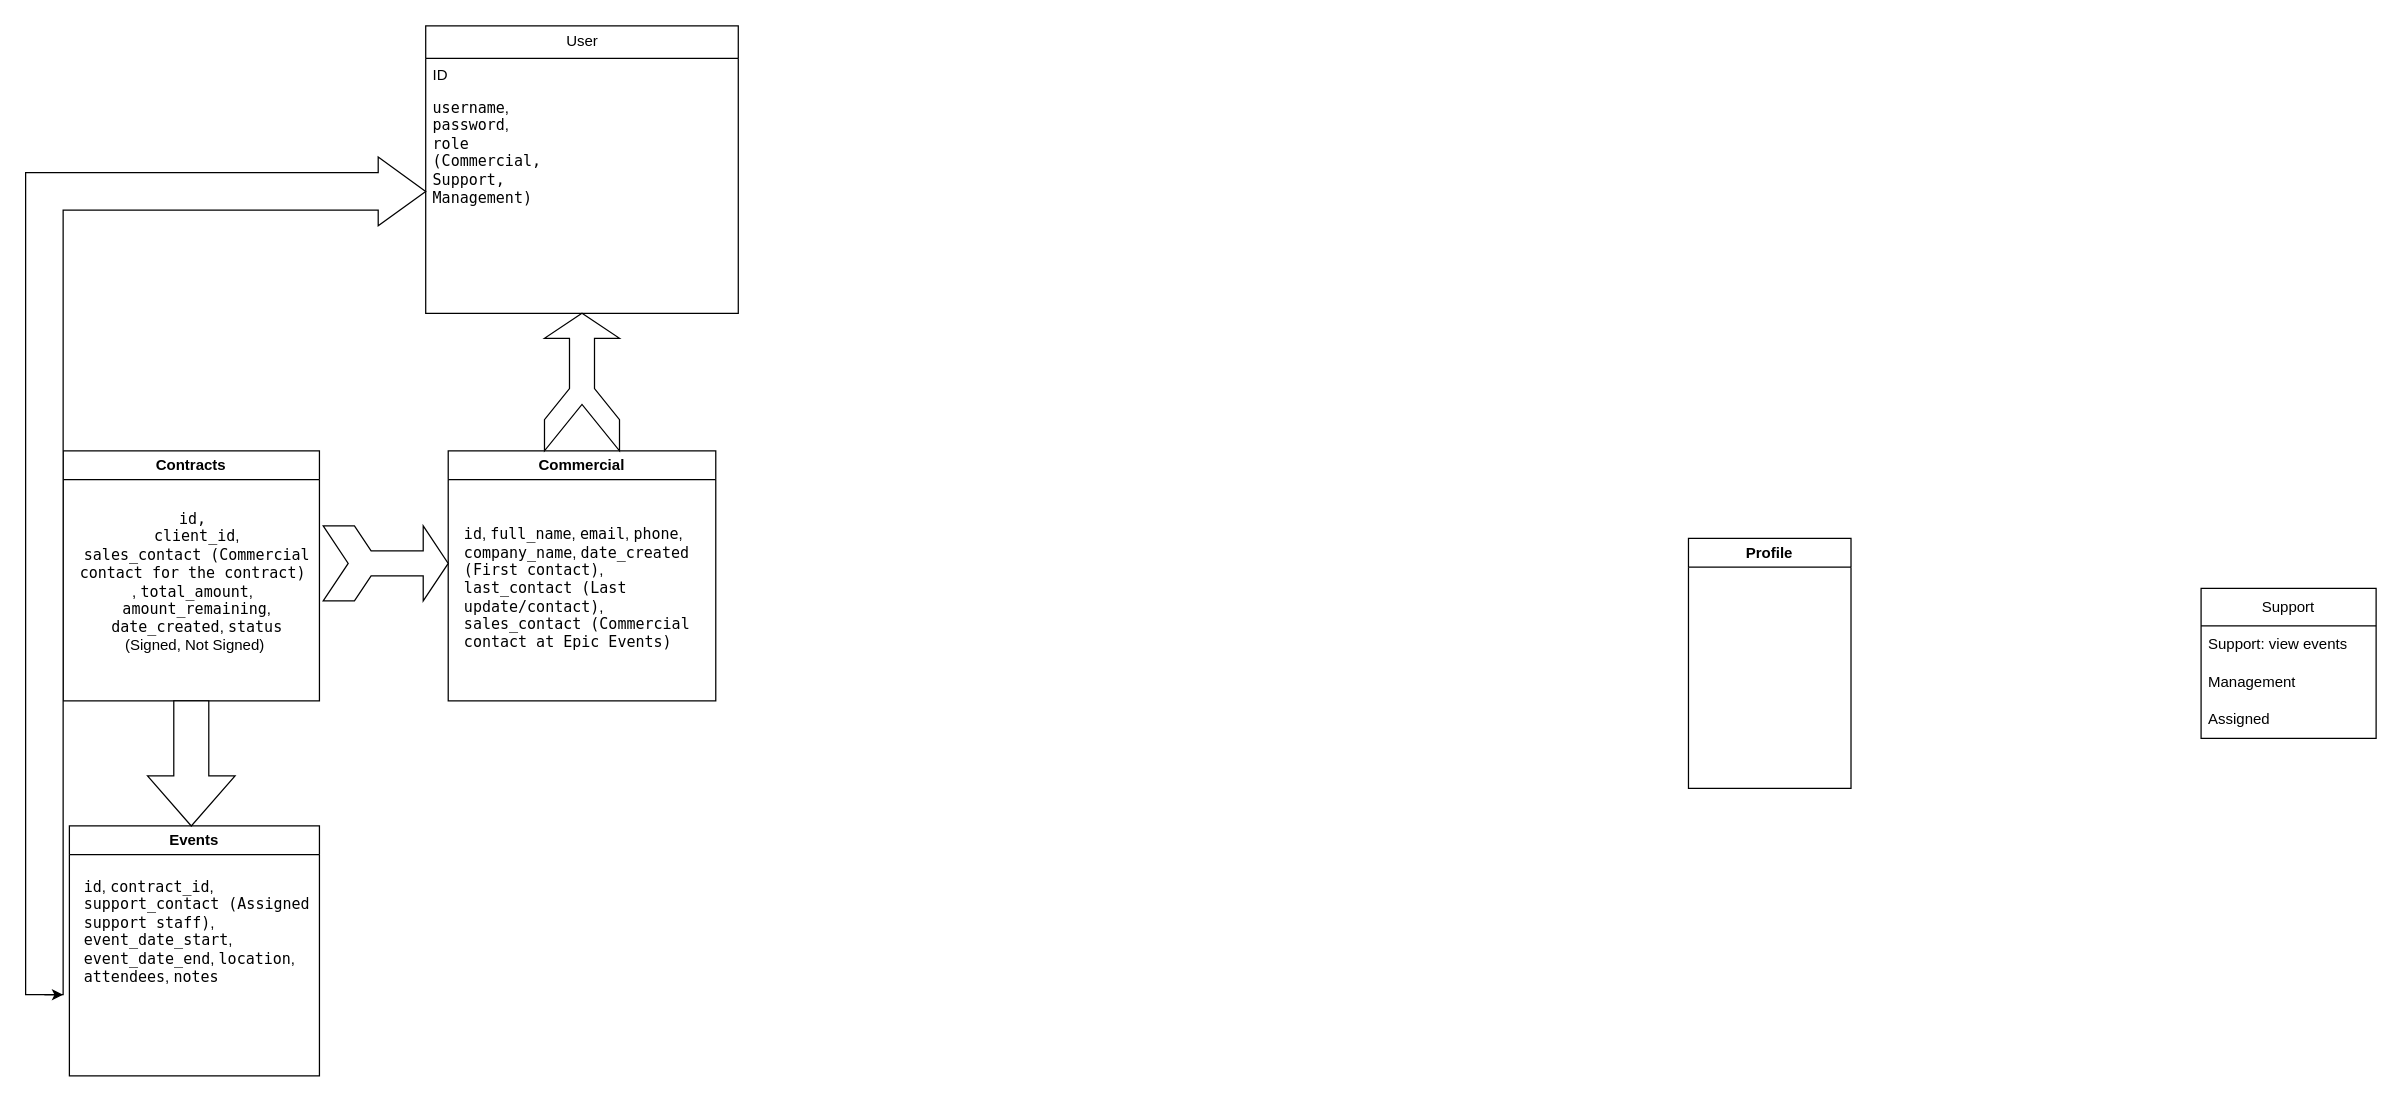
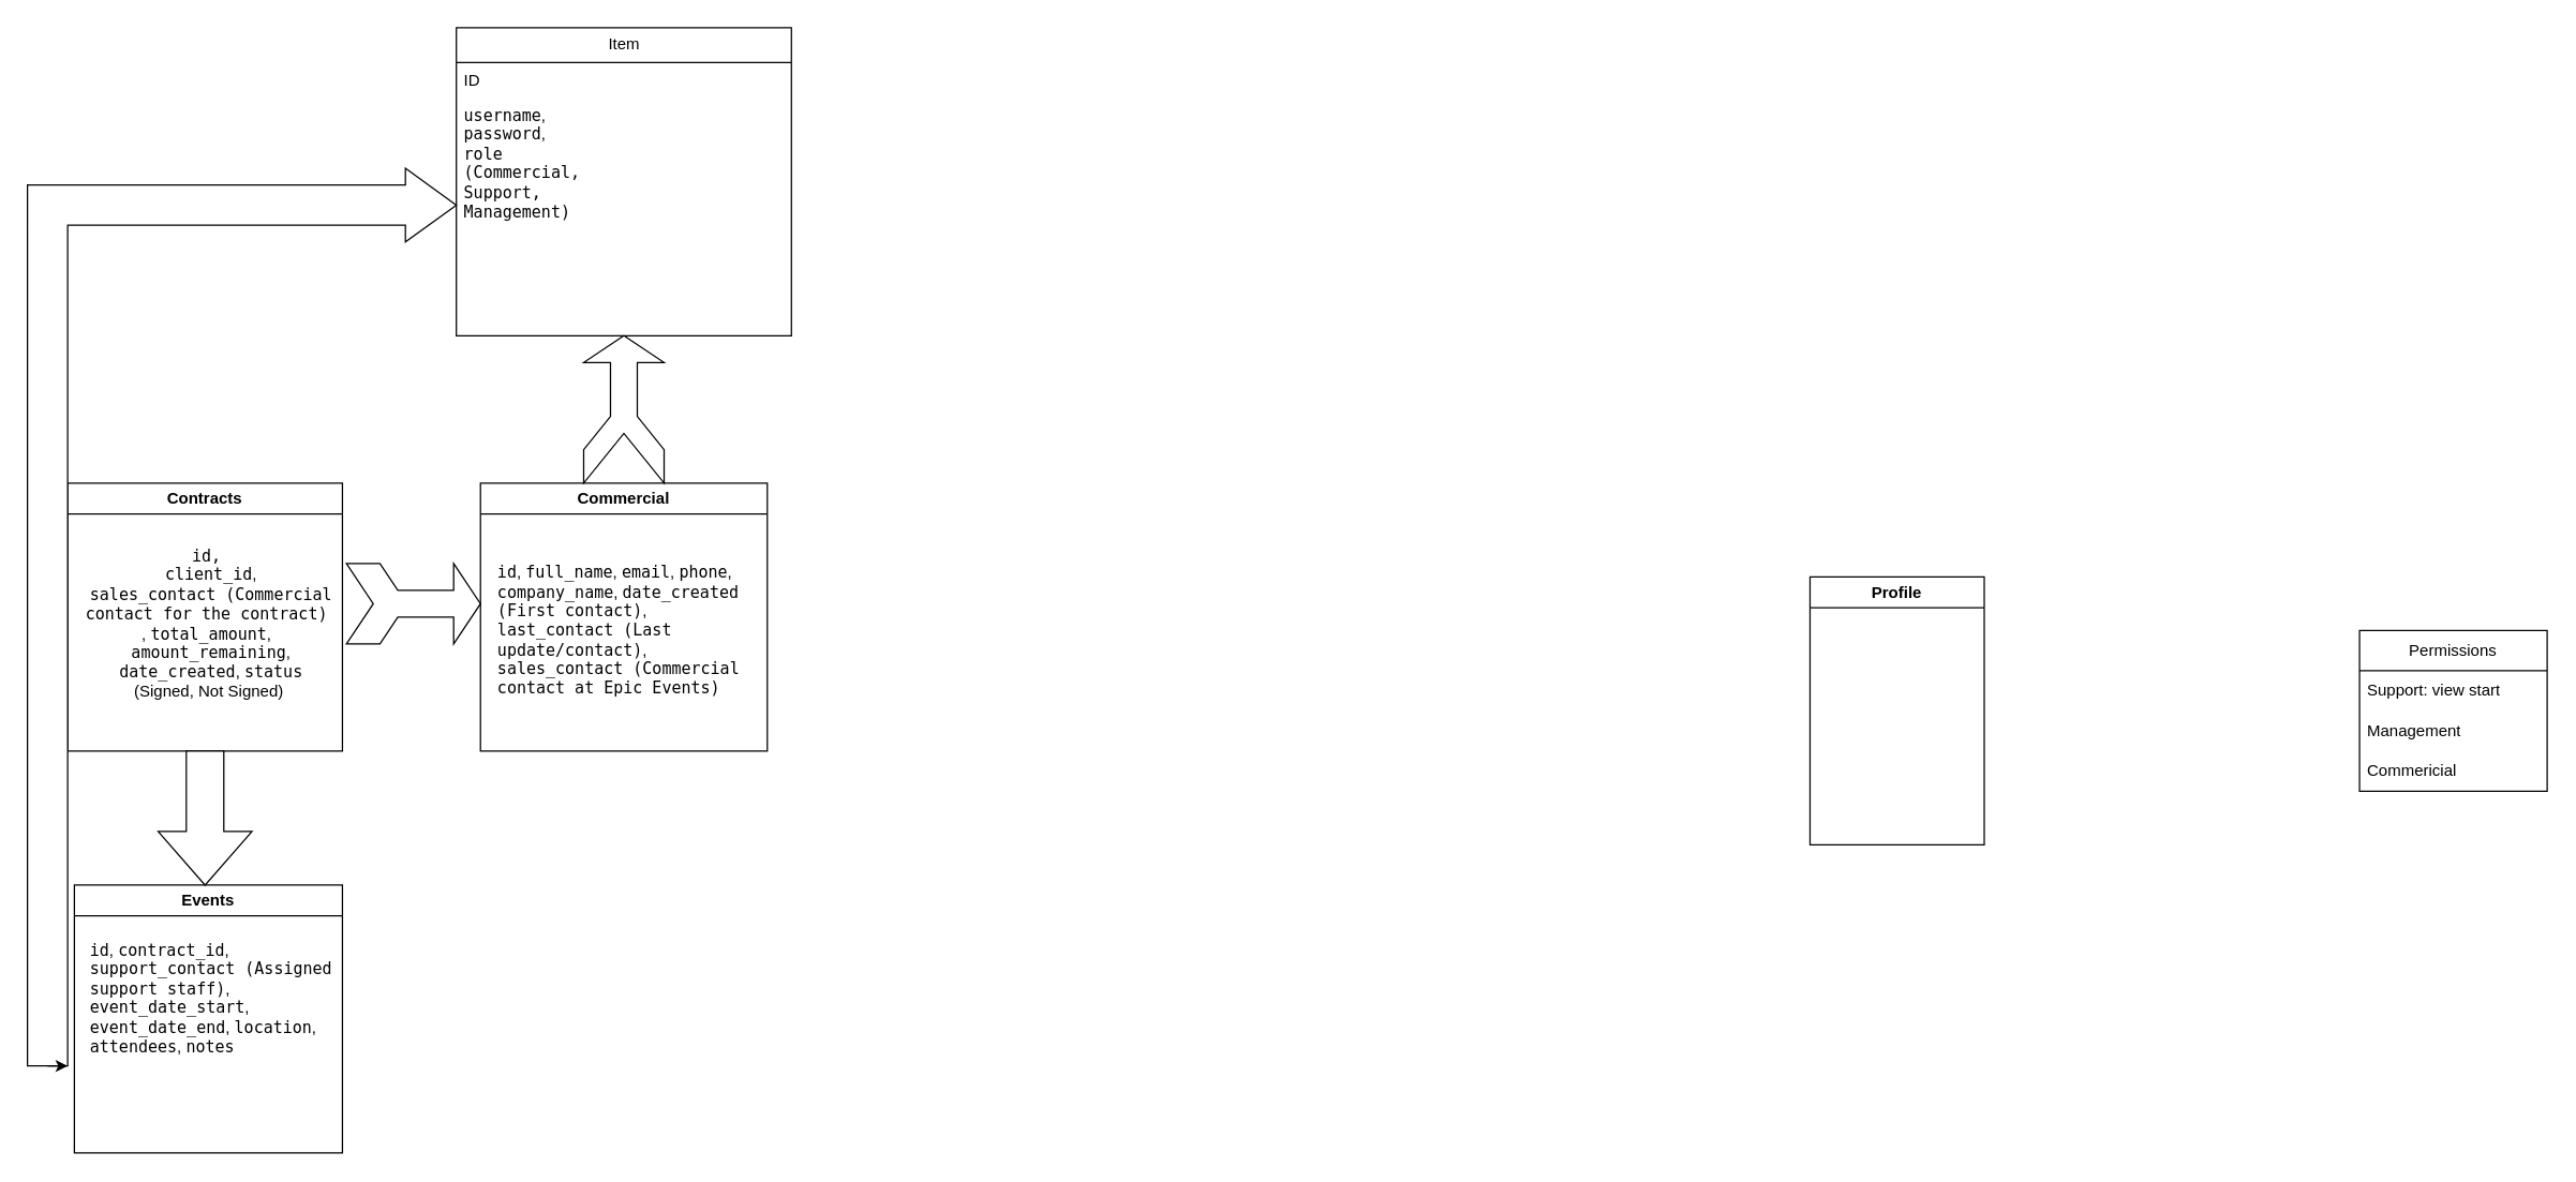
- <mxCell id="2" value="User" style="swimlane;fontStyle=0;childLayout=stackLayout;horizontal=1;startSize=26;fillColor=none;horizontalStack=0;resizeParent=1;resizeParentMax=0;resizeLast=0;collapsible=1;marginBottom=0;html=1;" parent="1" vertex="1"><mxGeometry x="340" y="20" width="250" height="230" as="geometry" /></mxCell>
+ <mxCell id="2" value="Item" style="swimlane;fontStyle=0;childLayout=stackLayout;horizontal=1;startSize=26;fillColor=none;horizontalStack=0;resizeParent=1;resizeParentMax=0;resizeLast=0;collapsible=1;marginBottom=0;html=1;" parent="1" vertex="1"><mxGeometry x="340" y="20" width="250" height="230" as="geometry" /></mxCell>
- <mxCell id="6" value="Support" style="swimlane;fontStyle=0;childLayout=stackLayout;horizontal=1;startSize=30;horizontalStack=0;resizeParent=1;resizeParentMax=0;resizeLast=0;collapsible=1;marginBottom=0;whiteSpace=wrap;html=1;" parent="1" vertex="1"><mxGeometry x="1760" y="470" width="140" height="120" as="geometry" /></mxCell>
+ <mxCell id="6" value="Permissions" style="swimlane;fontStyle=0;childLayout=stackLayout;horizontal=1;startSize=30;horizontalStack=0;resizeParent=1;resizeParentMax=0;resizeLast=0;collapsible=1;marginBottom=0;whiteSpace=wrap;html=1;" parent="1" vertex="1"><mxGeometry x="1760" y="470" width="140" height="120" as="geometry" /></mxCell>
- <mxCell id="7" value="Support: view events" style="text;strokeColor=none;fillColor=none;align=left;verticalAlign=middle;spacingLeft=4;spacingRight=4;overflow=hidden;points=[[0,0.5],[1,0.5]];portConstraint=eastwest;rotatable=0;whiteSpace=wrap;html=1;" parent="6" vertex="1"><mxGeometry y="30" width="140" height="30" as="geometry" /></mxCell>
+ <mxCell id="7" value="Support: view start" style="text;strokeColor=none;fillColor=none;align=left;verticalAlign=middle;spacingLeft=4;spacingRight=4;overflow=hidden;points=[[0,0.5],[1,0.5]];portConstraint=eastwest;rotatable=0;whiteSpace=wrap;html=1;" parent="6" vertex="1"><mxGeometry y="30" width="140" height="30" as="geometry" /></mxCell>
- <mxCell id="9" value="Assigned" style="text;strokeColor=none;fillColor=none;align=left;verticalAlign=middle;spacingLeft=4;spacingRight=4;overflow=hidden;points=[[0,0.5],[1,0.5]];portConstraint=eastwest;rotatable=0;whiteSpace=wrap;html=1;" parent="6" vertex="1"><mxGeometry y="90" width="140" height="30" as="geometry" /></mxCell>
+ <mxCell id="9" value="Commericial" style="text;strokeColor=none;fillColor=none;align=left;verticalAlign=middle;spacingLeft=4;spacingRight=4;overflow=hidden;points=[[0,0.5],[1,0.5]];portConstraint=eastwest;rotatable=0;whiteSpace=wrap;html=1;" parent="6" vertex="1"><mxGeometry y="90" width="140" height="30" as="geometry" /></mxCell>
